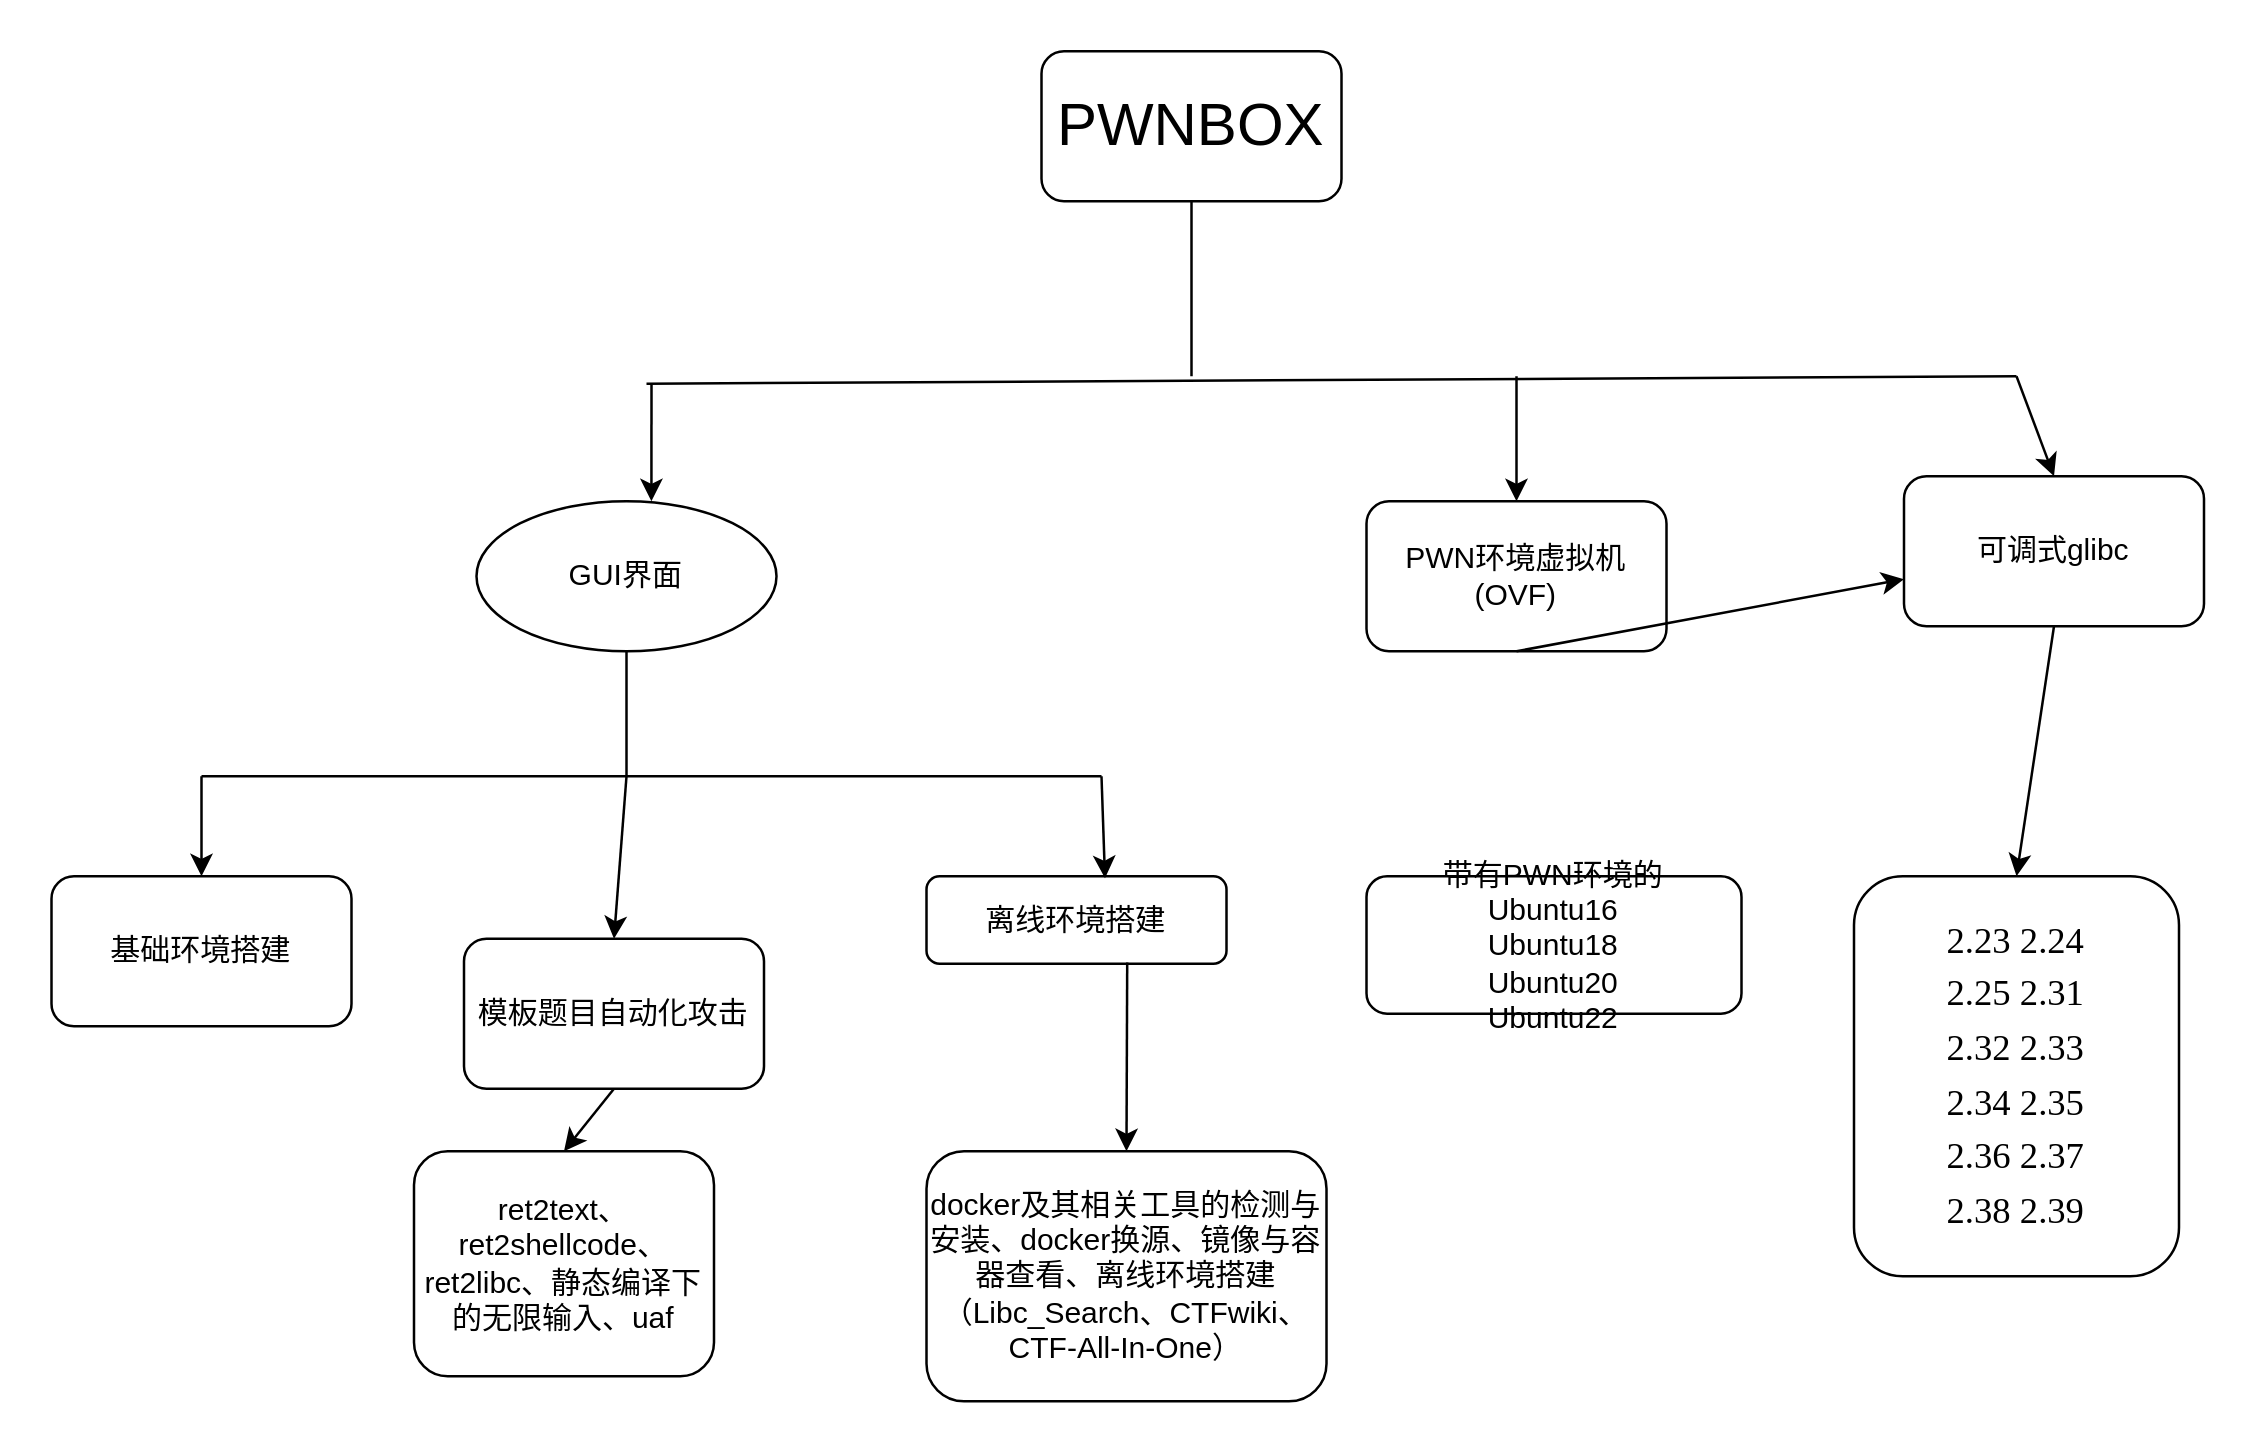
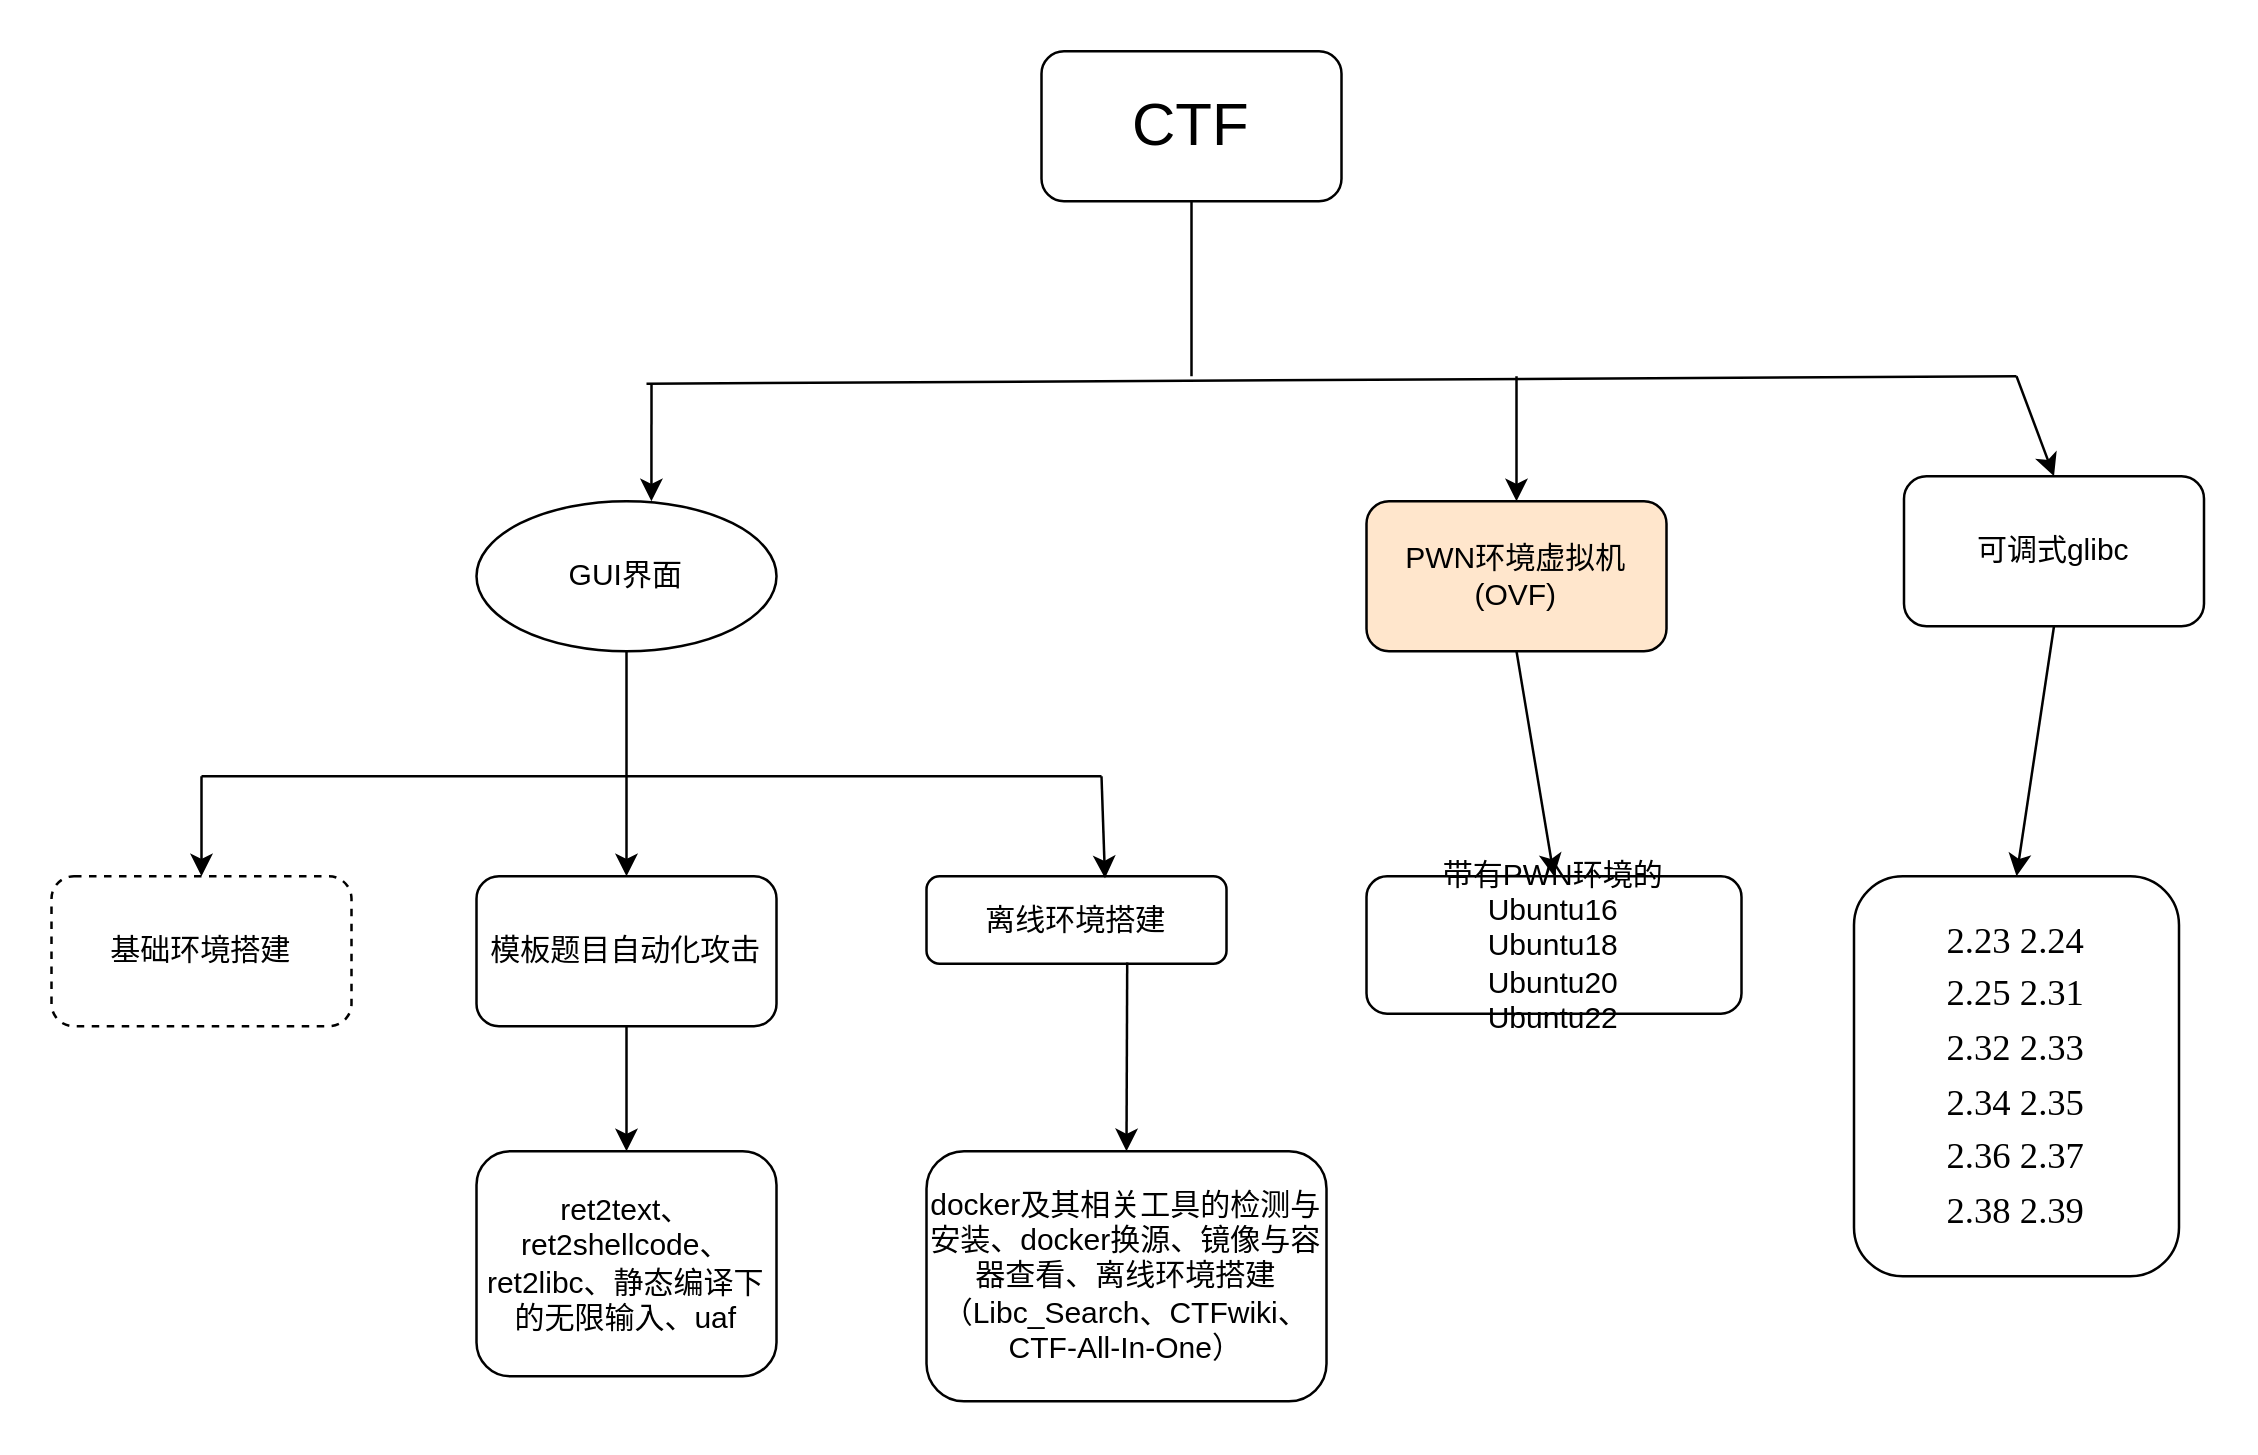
- <mxCell id="2" value="&lt;font style=&quot;font-size: 24px;&quot;&gt;PWNBOX&lt;/font&gt;" style="rounded=1;whiteSpace=wrap;html=1;" parent="1" vertex="1"><mxGeometry x="416" y="20" width="120" height="60" as="geometry" /></mxCell>
+ <mxCell id="2" value="&lt;font style=&quot;font-size: 24px;&quot;&gt;CTF&lt;/font&gt;" style="rounded=1;whiteSpace=wrap;html=1;" parent="1" vertex="1"><mxGeometry x="416" y="20" width="120" height="60" as="geometry" /></mxCell>
- <mxCell id="4" value="PWN环境虚拟机(OVF)" style="rounded=1;whiteSpace=wrap;html=1;" parent="1" vertex="1"><mxGeometry x="546" y="200" width="120" height="60" as="geometry" /></mxCell>
+ <mxCell id="4" value="PWN环境虚拟机(OVF)" style="rounded=1;whiteSpace=wrap;html=1;fillColor=#ffe6cc;" parent="1" vertex="1"><mxGeometry x="546" y="200" width="120" height="60" as="geometry" /></mxCell>
- <mxCell id="23" value="" style="endArrow=classic;html=1;rounded=0;exitX=0.5;exitY=1;exitDx=0;exitDy=0;" parent="1" source="4" target="5" edge="1"><mxGeometry width="50" height="50" relative="1" as="geometry"><mxPoint x="286" y="380" as="sourcePoint" /><mxPoint x="336" y="330" as="targetPoint" /></mxGeometry></mxCell>
+ <mxCell id="23" value="" style="endArrow=classic;html=1;rounded=0;entryX=0.5;entryY=0;entryDx=0;entryDy=0;exitX=0.5;exitY=1;exitDx=0;exitDy=0;" parent="1" source="4" target="6" edge="1"><mxGeometry width="50" height="50" relative="1" as="geometry"><mxPoint x="286" y="380" as="sourcePoint" /><mxPoint x="336" y="330" as="targetPoint" /></mxGeometry></mxCell>
- <mxCell id="8" value="基础环境搭建" style="rounded=1;whiteSpace=wrap;html=1;" parent="1" vertex="1"><mxGeometry x="20" y="350" width="120" height="60" as="geometry" /></mxCell>
+ <mxCell id="8" value="基础环境搭建" style="rounded=1;whiteSpace=wrap;html=1;dashed=1;" parent="1" vertex="1"><mxGeometry x="20" y="350" width="120" height="60" as="geometry" /></mxCell>
- <mxCell id="9" value="模板题目自动化攻击" style="rounded=1;whiteSpace=wrap;html=1;" parent="1" vertex="1"><mxGeometry x="185" y="375" width="120" height="60" as="geometry" /></mxCell>
+ <mxCell id="9" value="模板题目自动化攻击" style="rounded=1;whiteSpace=wrap;html=1;" parent="1" vertex="1"><mxGeometry x="190" y="350" width="120" height="60" as="geometry" /></mxCell>
- <mxCell id="11" value="ret2text、ret2shellcode、ret2libc、静态编译下的无限输入、uaf" style="rounded=1;whiteSpace=wrap;html=1;" parent="1" vertex="1"><mxGeometry x="165" y="460" width="120" height="90" as="geometry" /></mxCell>
+ <mxCell id="11" value="ret2text、ret2shellcode、ret2libc、静态编译下的无限输入、uaf" style="rounded=1;whiteSpace=wrap;html=1;" parent="1" vertex="1"><mxGeometry x="190" y="460" width="120" height="90" as="geometry" /></mxCell>
